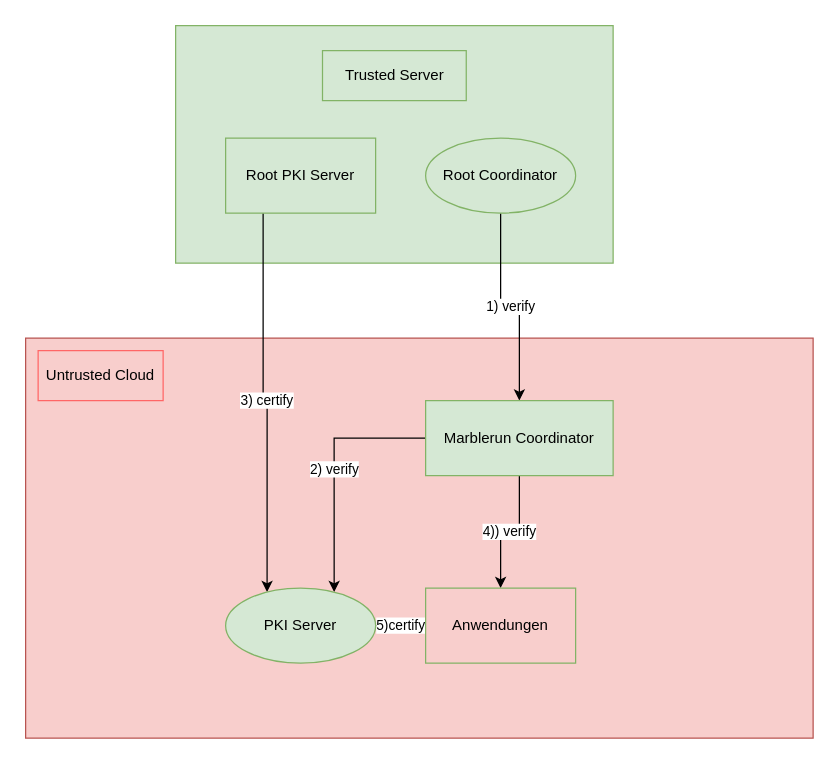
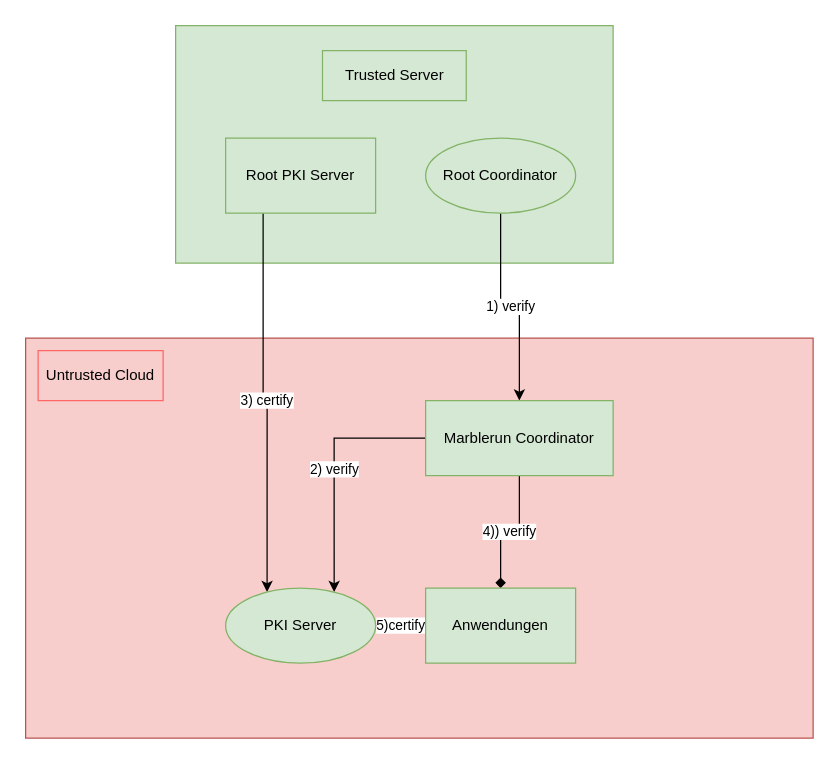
- <mxCell id="11" value="4)) verify" style="edgeStyle=orthogonalEdgeStyle;rounded=0;orthogonalLoop=1;jettySize=auto;html=1;exitX=0.5;exitY=1;exitDx=0;exitDy=0;entryX=0.5;entryY=0;entryDx=0;entryDy=0;" edge="1" parent="1" source="12" target="15"><mxGeometry relative="1" as="geometry" /></mxCell>
+ <mxCell id="11" value="4)) verify" style="edgeStyle=orthogonalEdgeStyle;rounded=0;orthogonalLoop=1;jettySize=auto;html=1;exitX=0.5;exitY=1;exitDx=0;exitDy=0;entryX=0.5;entryY=0;entryDx=0;entryDy=0;endArrow=diamond;" edge="1" parent="1" source="12" target="15"><mxGeometry relative="1" as="geometry" /></mxCell>
- <mxCell id="15" value="Anwendungen" style="rounded=0;whiteSpace=wrap;html=1;fillColor=#f8cecc;strokeColor=#82b366;" parent="1" vertex="1"><mxGeometry x="340" y="470" width="120" height="60" as="geometry" /></mxCell>
+ <mxCell id="15" value="Anwendungen" style="rounded=0;whiteSpace=wrap;html=1;fillColor=#d5e8d4;strokeColor=#82b366;" parent="1" vertex="1"><mxGeometry x="340" y="470" width="120" height="60" as="geometry" /></mxCell>
